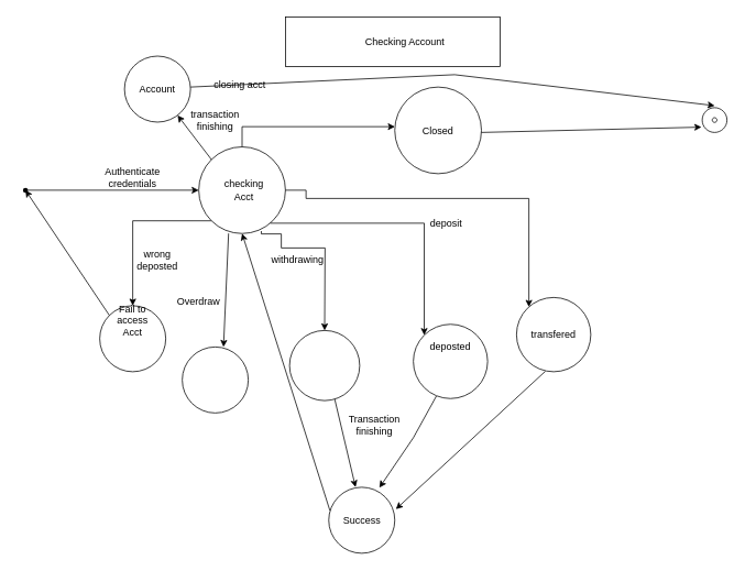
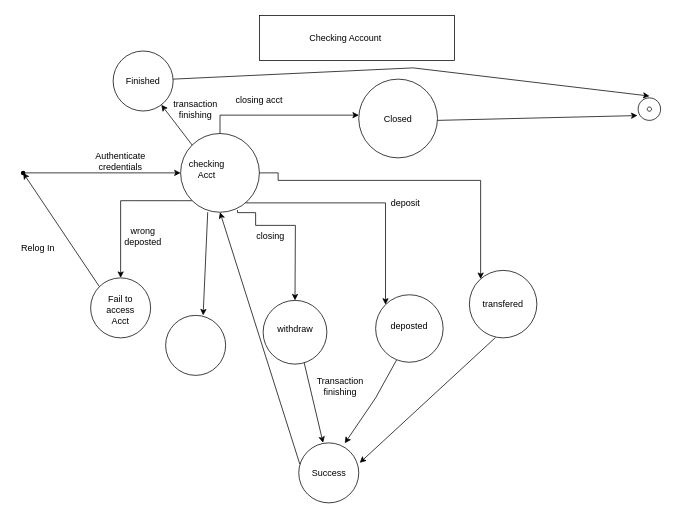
- <mxCell id="3" value="Checking Account" style="text;html=1;strokeColor=none;fillColor=none;align=center;verticalAlign=middle;whiteSpace=wrap;rounded=0;" vertex="1" parent="1"><mxGeometry x="380" y="35" width="220" height="30" as="geometry" /></mxCell>
+ <mxCell id="3" value="Checking Account" style="text;html=1;strokeColor=none;fillColor=none;align=center;verticalAlign=middle;whiteSpace=wrap;rounded=0;" vertex="1" parent="1"><mxGeometry x="350" y="35" width="220" height="30" as="geometry" /></mxCell>
- <mxCell id="32" value="closing acct" style="text;html=1;strokeColor=none;fillColor=none;align=center;verticalAlign=middle;whiteSpace=wrap;rounded=0;" vertex="1" parent="1"><mxGeometry x="245" y="87.5" width="90" height="30" as="geometry" /></mxCell>
+ <mxCell id="32" value="closing acct" style="text;html=1;strokeColor=none;fillColor=none;align=center;verticalAlign=middle;whiteSpace=wrap;rounded=0;" vertex="1" parent="1"><mxGeometry x="300" y="117.5" width="90" height="30" as="geometry" /></mxCell>
- <mxCell id="35" value="Account" style="text;html=1;strokeColor=none;fillColor=none;align=center;verticalAlign=middle;whiteSpace=wrap;rounded=0;" vertex="1" parent="1"><mxGeometry x="160" y="92.5" width="60" height="30" as="geometry" /></mxCell>
+ <mxCell id="35" value="Finished" style="text;html=1;strokeColor=none;fillColor=none;align=center;verticalAlign=middle;whiteSpace=wrap;rounded=0;" vertex="1" parent="1"><mxGeometry x="160" y="92.5" width="60" height="30" as="geometry" /></mxCell>
- <mxCell id="11" value="checking Acct" style="text;html=1;strokeColor=none;fillColor=none;align=center;verticalAlign=middle;whiteSpace=wrap;rounded=0;" vertex="1" parent="1"><mxGeometry x="265" y="215" width="60" height="30" as="geometry" /></mxCell>
+ <mxCell id="11" value="checking Acct" style="text;html=1;strokeColor=none;fillColor=none;align=center;verticalAlign=middle;whiteSpace=wrap;rounded=0;" vertex="1" parent="1"><mxGeometry x="245" y="210" width="60" height="30" as="geometry" /></mxCell>
- <mxCell id="19" value="withdrawing" style="text;html=1;strokeColor=none;fillColor=none;align=center;verticalAlign=middle;whiteSpace=wrap;rounded=0;" vertex="1" parent="1"><mxGeometry x="330" y="300" width="60" height="30" as="geometry" /></mxCell>
+ <mxCell id="19" value="closing" style="text;html=1;strokeColor=none;fillColor=none;align=center;verticalAlign=middle;whiteSpace=wrap;rounded=0;" vertex="1" parent="1"><mxGeometry x="330" y="300" width="60" height="30" as="geometry" /></mxCell>
+ <mxCell id="40" value="Relog In" style="text;html=1;strokeColor=none;fillColor=none;align=center;verticalAlign=middle;whiteSpace=wrap;rounded=0;" vertex="1" parent="1"><mxGeometry x="20" y="315" width="60" height="30" as="geometry" /></mxCell>
- <mxCell id="25" value="Overdraw" style="text;html=1;strokeColor=none;fillColor=none;align=center;verticalAlign=middle;whiteSpace=wrap;rounded=0;" vertex="1" parent="1"><mxGeometry x="210" y="350" width="60" height="30" as="geometry" /></mxCell>
- <mxCell id="21" value="Fail to access Acct" style="text;html=1;strokeColor=none;fillColor=none;align=center;verticalAlign=middle;whiteSpace=wrap;rounded=0;" vertex="1" parent="1"><mxGeometry x="130" y="375" width="60" height="25" as="geometry" /></mxCell>
+ <mxCell id="21" value="Fail to access Acct" style="text;html=1;strokeColor=none;fillColor=none;align=center;verticalAlign=middle;whiteSpace=wrap;rounded=0;" vertex="1" parent="1"><mxGeometry x="130" y="400" width="60" height="25" as="geometry" /></mxCell>
- <mxCell id="17" value="deposted" style="text;html=1;strokeColor=none;fillColor=none;align=center;verticalAlign=middle;whiteSpace=wrap;rounded=0;" vertex="1" parent="1"><mxGeometry x="515" y="405" width="60" height="30" as="geometry" /></mxCell>
+ <mxCell id="17" value="deposted" style="text;html=1;strokeColor=none;fillColor=none;align=center;verticalAlign=middle;whiteSpace=wrap;rounded=0;" vertex="1" parent="1"><mxGeometry x="515" y="420" width="60" height="30" as="geometry" /></mxCell>
+ <mxCell id="13" value="withdraw" style="text;html=1;strokeColor=none;fillColor=none;align=center;verticalAlign=middle;whiteSpace=wrap;rounded=0;" vertex="1" parent="1"><mxGeometry x="362.5" y="422.5" width="60" height="30" as="geometry" /></mxCell>
